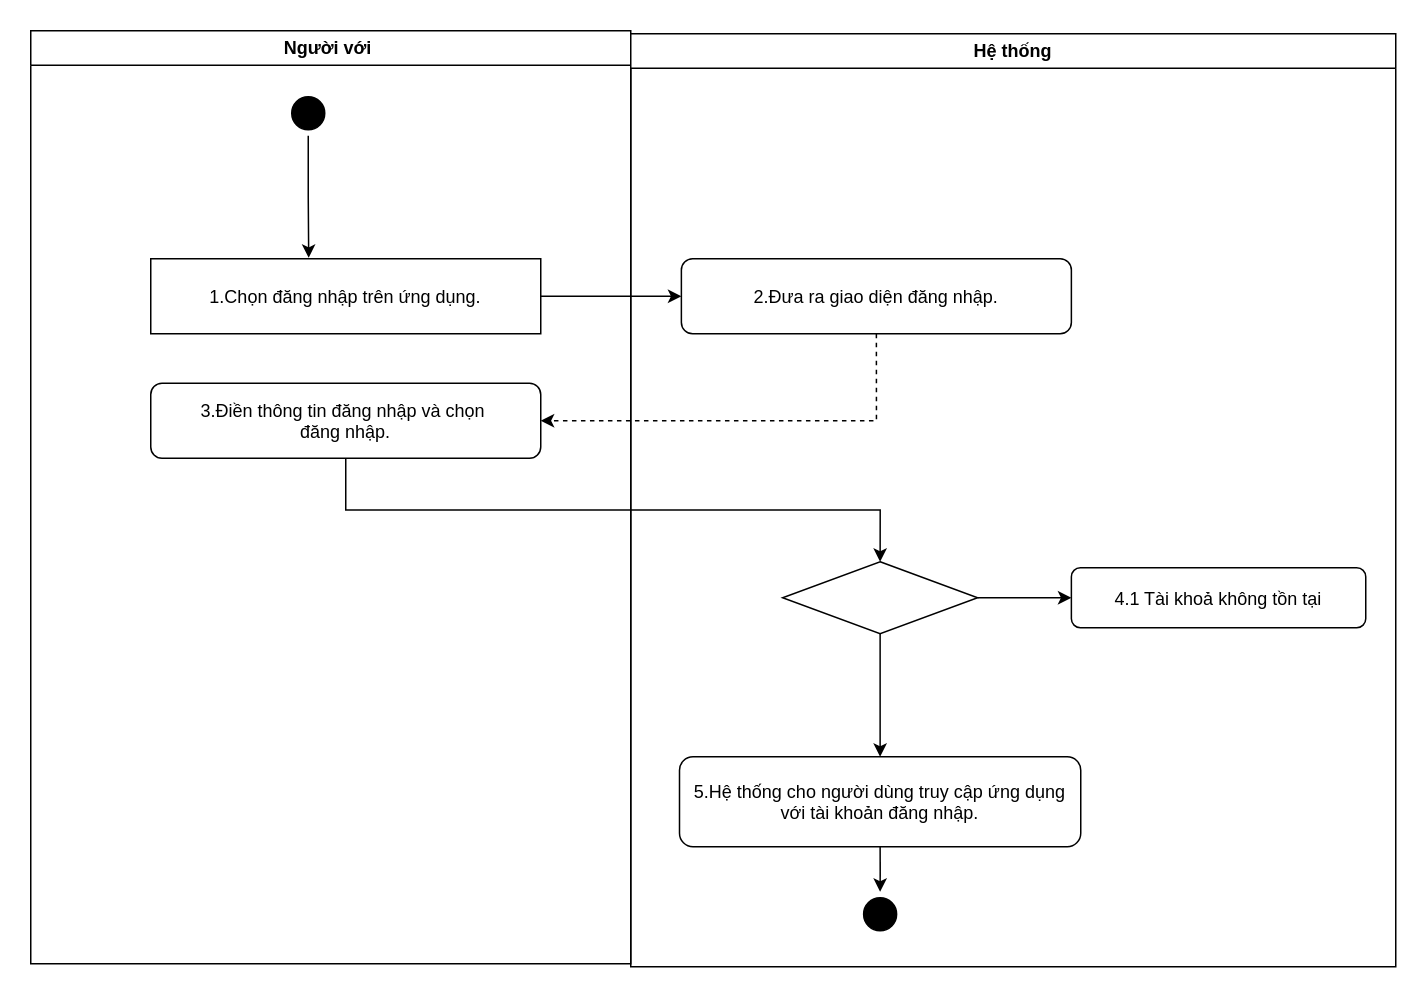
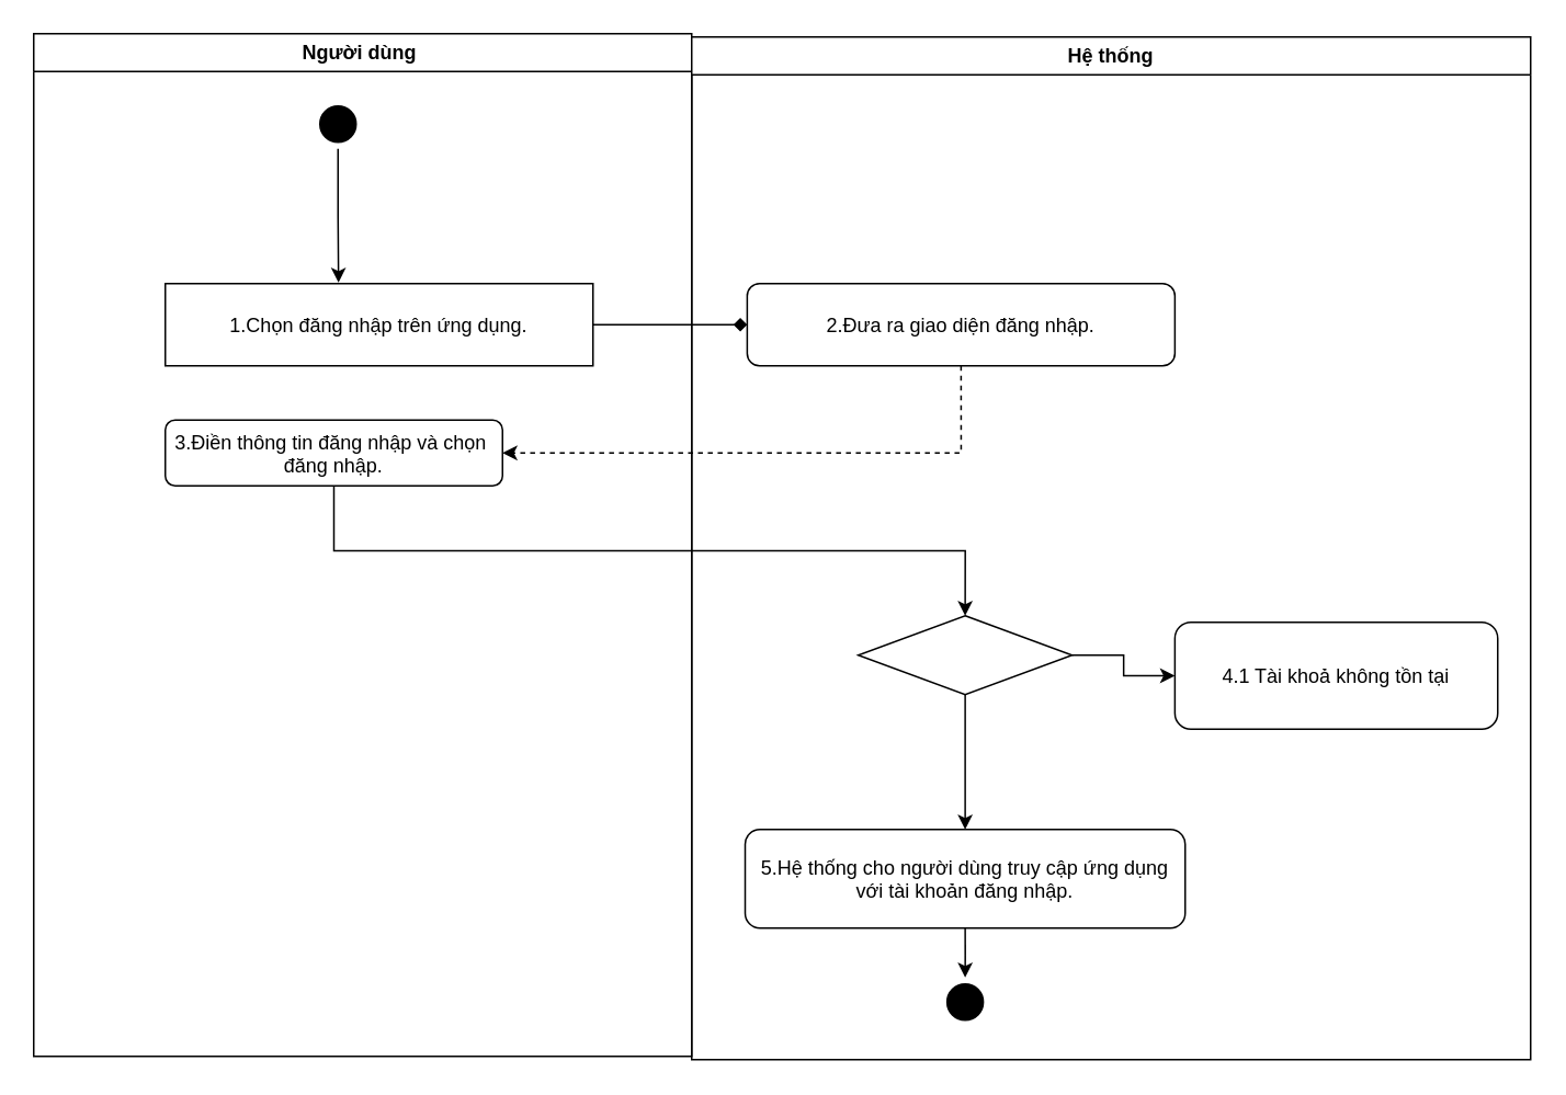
- <mxCell id="2" value="Người với " style="swimlane;whiteSpace=wrap" parent="1" vertex="1"><mxGeometry x="20" y="20" width="400" height="622" as="geometry" /></mxCell>
+ <mxCell id="2" value="Người dùng " style="swimlane;whiteSpace=wrap" parent="1" vertex="1"><mxGeometry x="20" y="20" width="400" height="622" as="geometry" /></mxCell>
- <mxCell id="16" style="edgeStyle=orthogonalEdgeStyle;rounded=0;orthogonalLoop=1;jettySize=auto;html=1;exitX=1;exitY=0.5;exitDx=0;exitDy=0;entryX=0;entryY=0.5;entryDx=0;entryDy=0;" parent="1" source="5" target="9" edge="1"><mxGeometry relative="1" as="geometry" /></mxCell>
+ <mxCell id="16" style="edgeStyle=orthogonalEdgeStyle;rounded=0;orthogonalLoop=1;jettySize=auto;html=1;exitX=1;exitY=0.5;exitDx=0;exitDy=0;entryX=0;entryY=0.5;entryDx=0;entryDy=0;endArrow=diamond;" parent="1" source="5" target="9" edge="1"><mxGeometry relative="1" as="geometry" /></mxCell>
- <mxCell id="4" value="3.Điền thông tin đăng nhập và chọn &#10;đăng nhập." style="rounded=1;" parent="2" vertex="1"><mxGeometry x="80" y="235" width="260" height="50" as="geometry" /></mxCell>
+ <mxCell id="4" value="3.Điền thông tin đăng nhập và chọn &#10;đăng nhập." style="rounded=1;" parent="2" vertex="1"><mxGeometry x="80" y="235" width="205" height="40" as="geometry" /></mxCell>
- <mxCell id="14" value="4.1 Tài khoả không tồn tại" style="rounded=1;" vertex="1" parent="7"><mxGeometry x="293.75" y="356" width="196.25" height="40" as="geometry" /></mxCell>
+ <mxCell id="14" value="4.1 Tài khoả không tồn tại" style="rounded=1;" vertex="1" parent="7"><mxGeometry x="293.75" y="356" width="196.25" height="65" as="geometry" /></mxCell>
